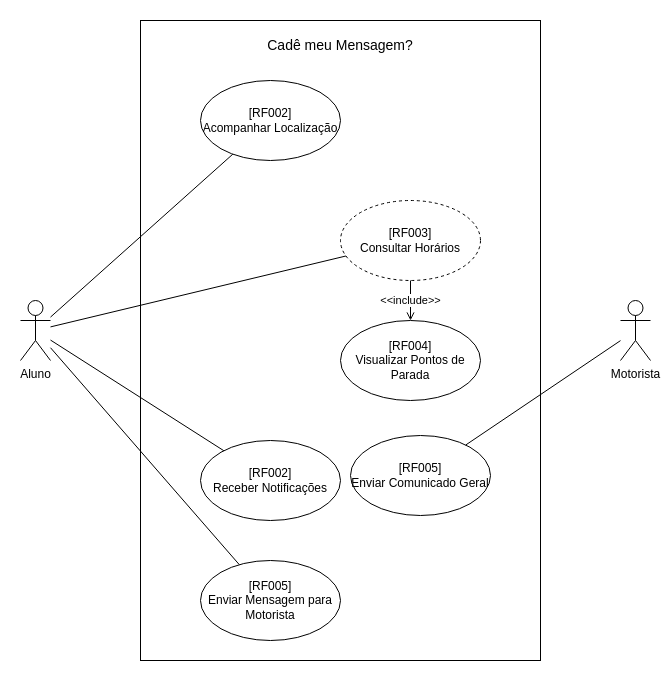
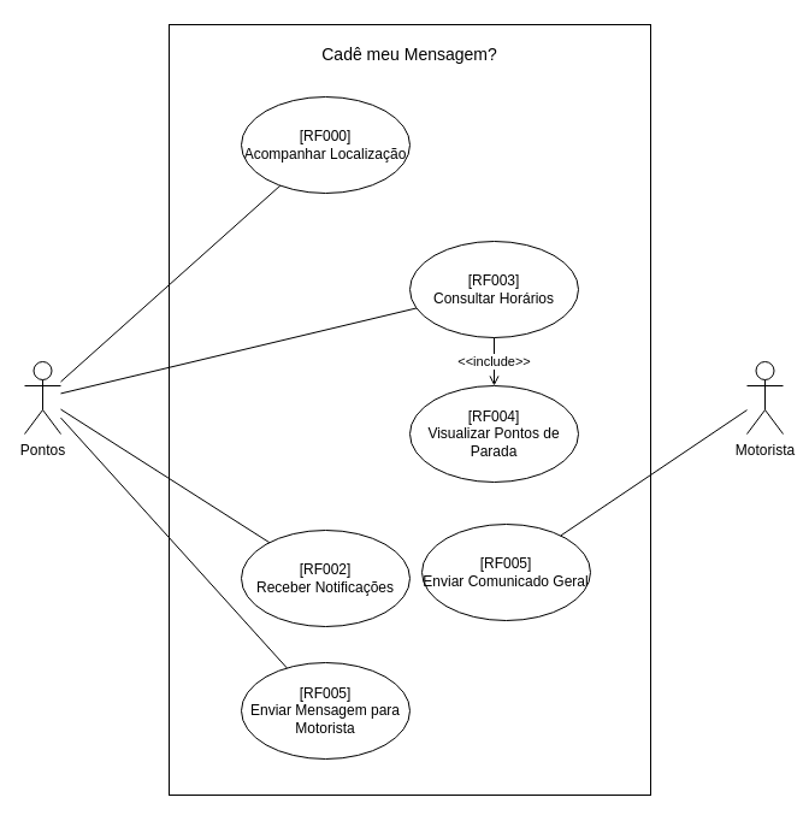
- <mxCell id="6" value="[RF002]&lt;br&gt;Acompanhar Localização" style="ellipse;whiteSpace=wrap;html=1;align=center;" vertex="1" parent="1"><mxGeometry x="200" y="80" width="140" height="80" as="geometry" /></mxCell>
+ <mxCell id="6" value="[RF000]&lt;br&gt;Acompanhar Localização" style="ellipse;whiteSpace=wrap;html=1;align=center;" vertex="1" parent="1"><mxGeometry x="200" y="80" width="140" height="80" as="geometry" /></mxCell>
- <mxCell id="7" value="[RF003]&lt;br&gt;Consultar Horários" style="ellipse;whiteSpace=wrap;html=1;align=center;dashed=1;" vertex="1" parent="1"><mxGeometry x="340" y="200" width="140" height="80" as="geometry" /></mxCell>
+ <mxCell id="7" value="[RF003]&lt;br&gt;Consultar Horários" style="ellipse;whiteSpace=wrap;html=1;align=center;" vertex="1" parent="1"><mxGeometry x="340" y="200" width="140" height="80" as="geometry" /></mxCell>
- <mxCell id="2" value="Aluno" style="shape=umlActor;verticalLabelPosition=bottom;verticalAlign=top;html=1;outlineConnect=0;" vertex="1" parent="1"><mxGeometry x="20" y="300" width="30" height="60" as="geometry" /></mxCell>
+ <mxCell id="2" value="Pontos" style="shape=umlActor;verticalLabelPosition=bottom;verticalAlign=top;html=1;outlineConnect=0;" vertex="1" parent="1"><mxGeometry x="20" y="300" width="30" height="60" as="geometry" /></mxCell>
- <mxCell id="10" value="[RF005]&lt;br&gt;Enviar Mensagem para Motorista" style="ellipse;whiteSpace=wrap;html=1;align=center;" vertex="1" parent="1"><mxGeometry x="200" y="560" width="140" height="80" as="geometry" /></mxCell>
+ <mxCell id="10" value="[RF005]&lt;br&gt;Enviar Mensagem para Motorista" style="ellipse;whiteSpace=wrap;html=1;align=center;" vertex="1" parent="1"><mxGeometry x="200" y="550" width="140" height="80" as="geometry" /></mxCell>
